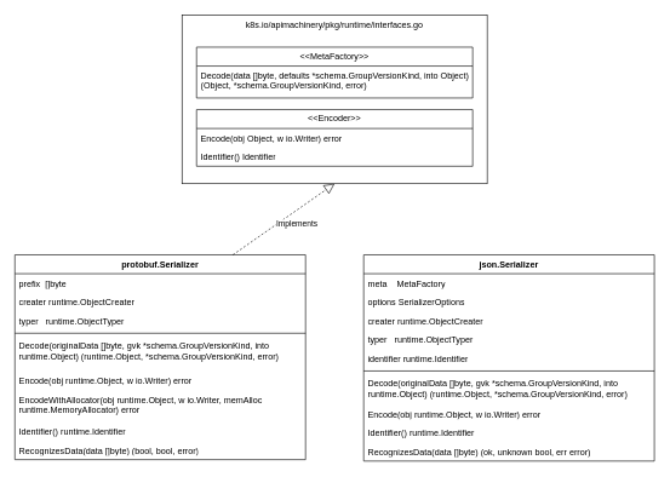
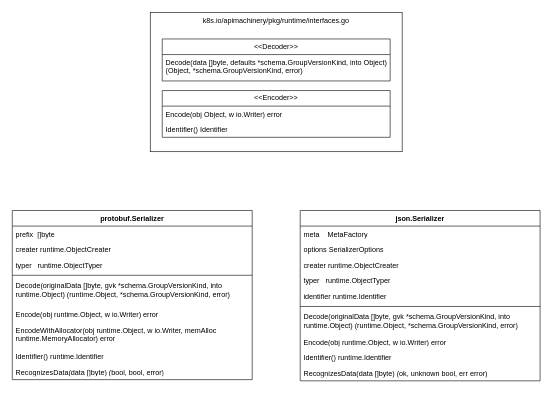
- <mxCell id="30" value="&amp;lt;&amp;lt;MetaFactory&amp;gt;&amp;gt;" style="swimlane;fontStyle=0;childLayout=stackLayout;horizontal=1;startSize=26;fillColor=none;horizontalStack=0;resizeParent=1;resizeParentMax=0;resizeLast=0;collapsible=1;marginBottom=0;whiteSpace=wrap;html=1;" vertex="1" parent="25"><mxGeometry x="20" y="44" width="380" height="70" as="geometry" /></mxCell>
+ <mxCell id="30" value="&amp;lt;&amp;lt;Decoder&amp;gt;&amp;gt;" style="swimlane;fontStyle=0;childLayout=stackLayout;horizontal=1;startSize=26;fillColor=none;horizontalStack=0;resizeParent=1;resizeParentMax=0;resizeLast=0;collapsible=1;marginBottom=0;whiteSpace=wrap;html=1;" vertex="1" parent="25"><mxGeometry x="20" y="44" width="380" height="70" as="geometry" /></mxCell>
- <mxCell id="23" value="" style="endArrow=block;dashed=1;endFill=0;endSize=12;html=1;rounded=0;exitX=0.75;exitY=0;exitDx=0;exitDy=0;entryX=0.5;entryY=1;entryDx=0;entryDy=0;" edge="1" parent="1" source="13" target="26"><mxGeometry width="160" relative="1" as="geometry"><mxPoint x="370" y="500" as="sourcePoint" /><mxPoint x="390" y="210" as="targetPoint" /></mxGeometry></mxCell>
- <mxCell id="24" value="Implements" style="edgeLabel;html=1;align=center;verticalAlign=middle;resizable=0;points=[];" vertex="1" connectable="0" parent="23"><mxGeometry x="0.228" y="-3" relative="1" as="geometry"><mxPoint y="15" as="offset" /></mxGeometry></mxCell>
